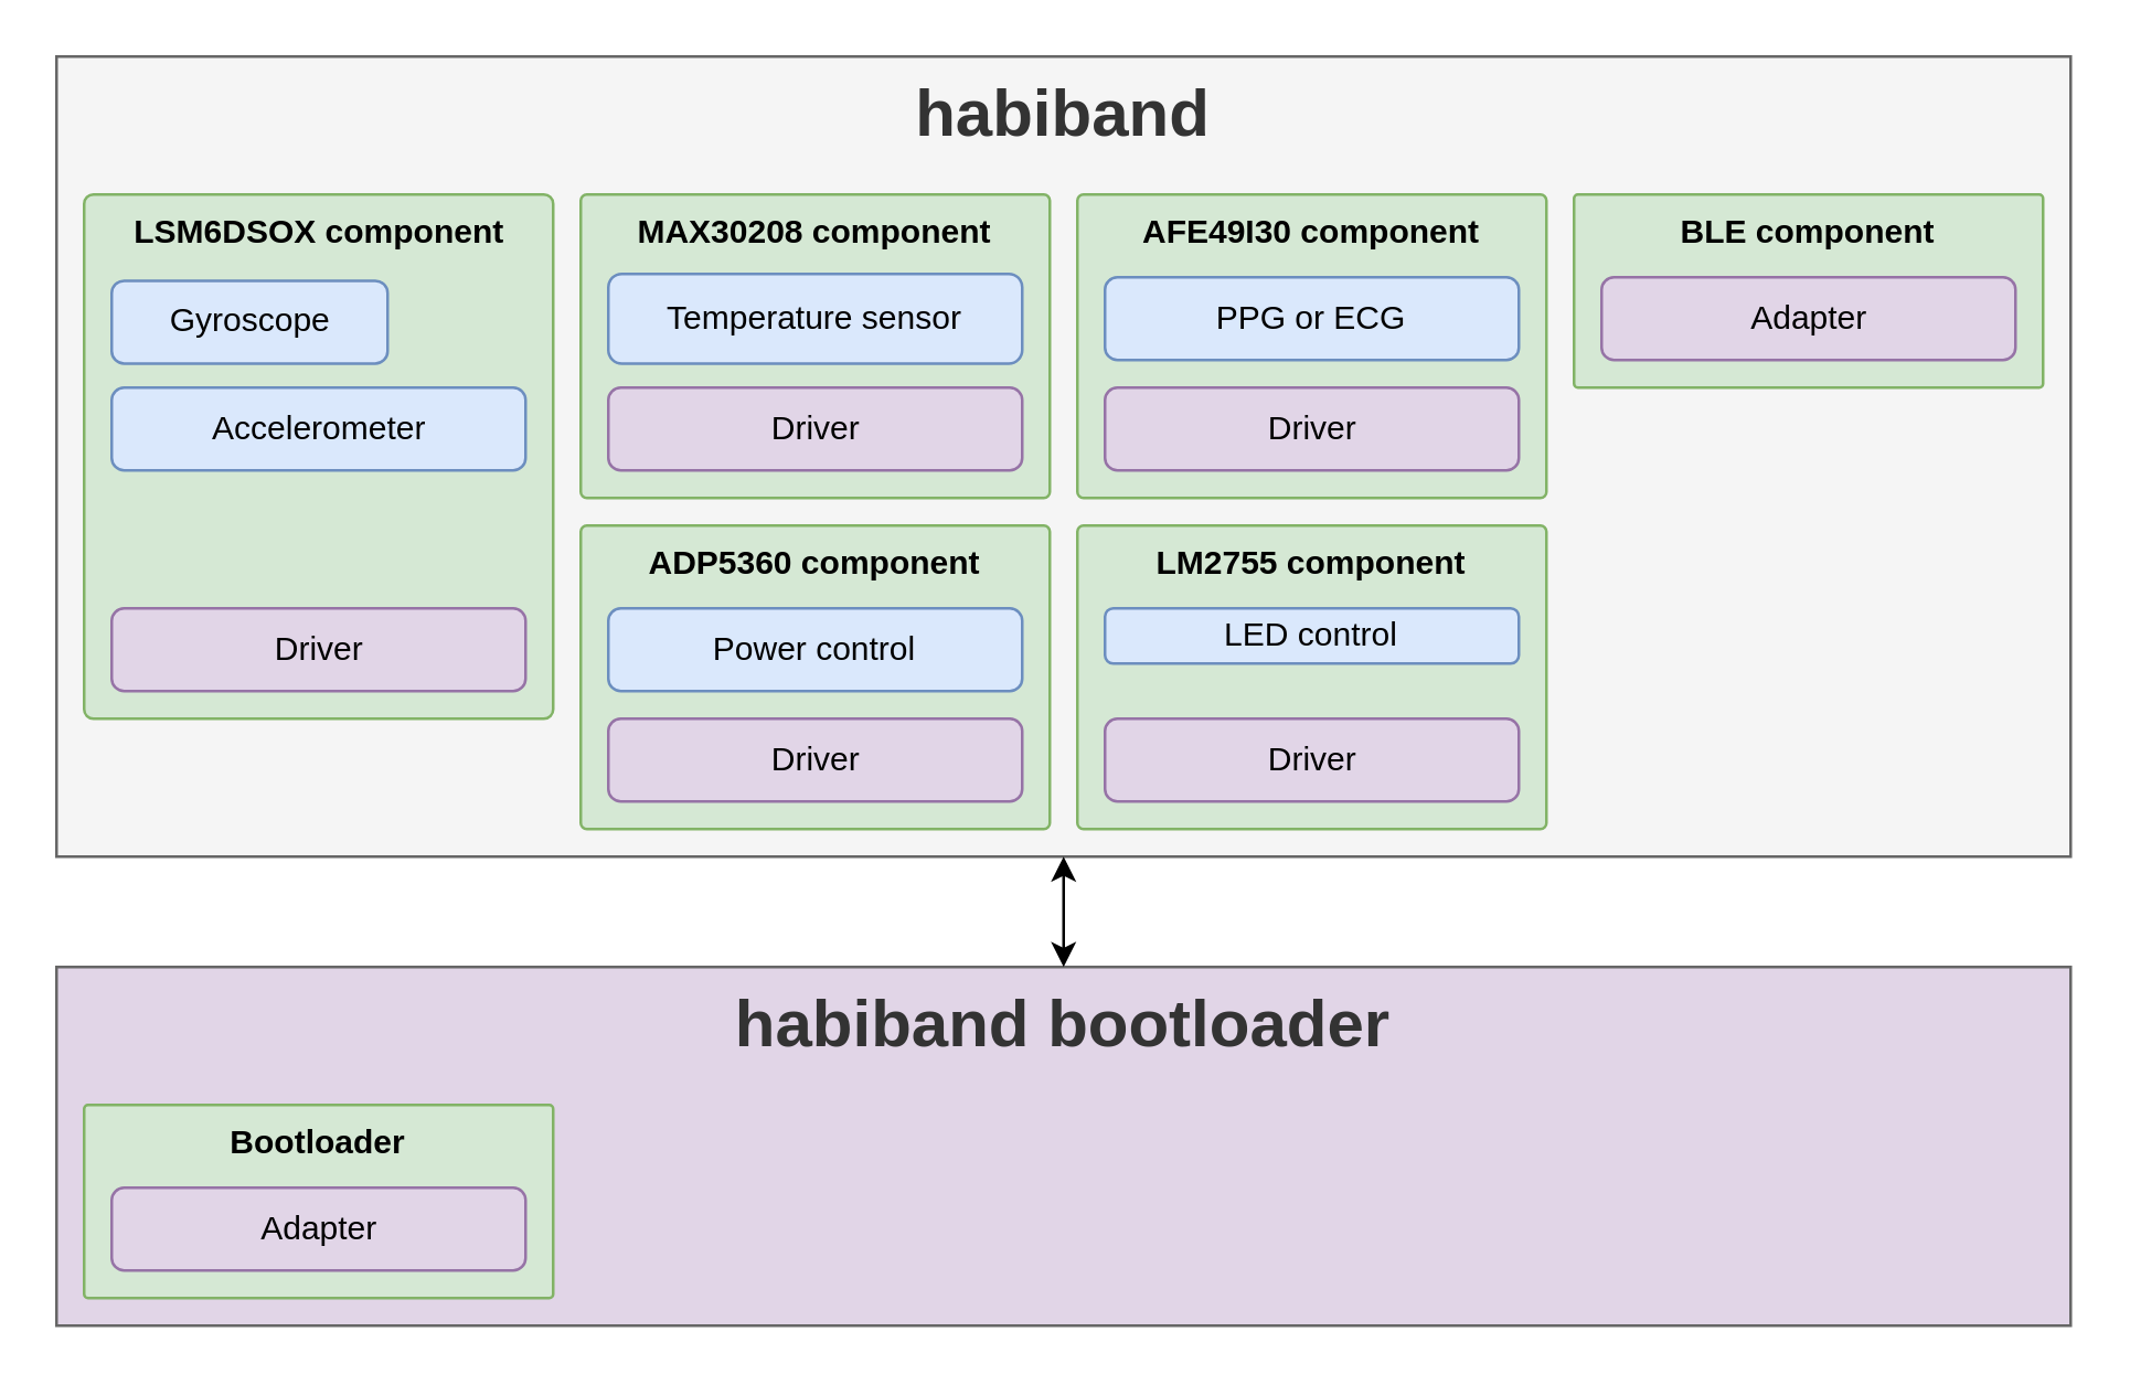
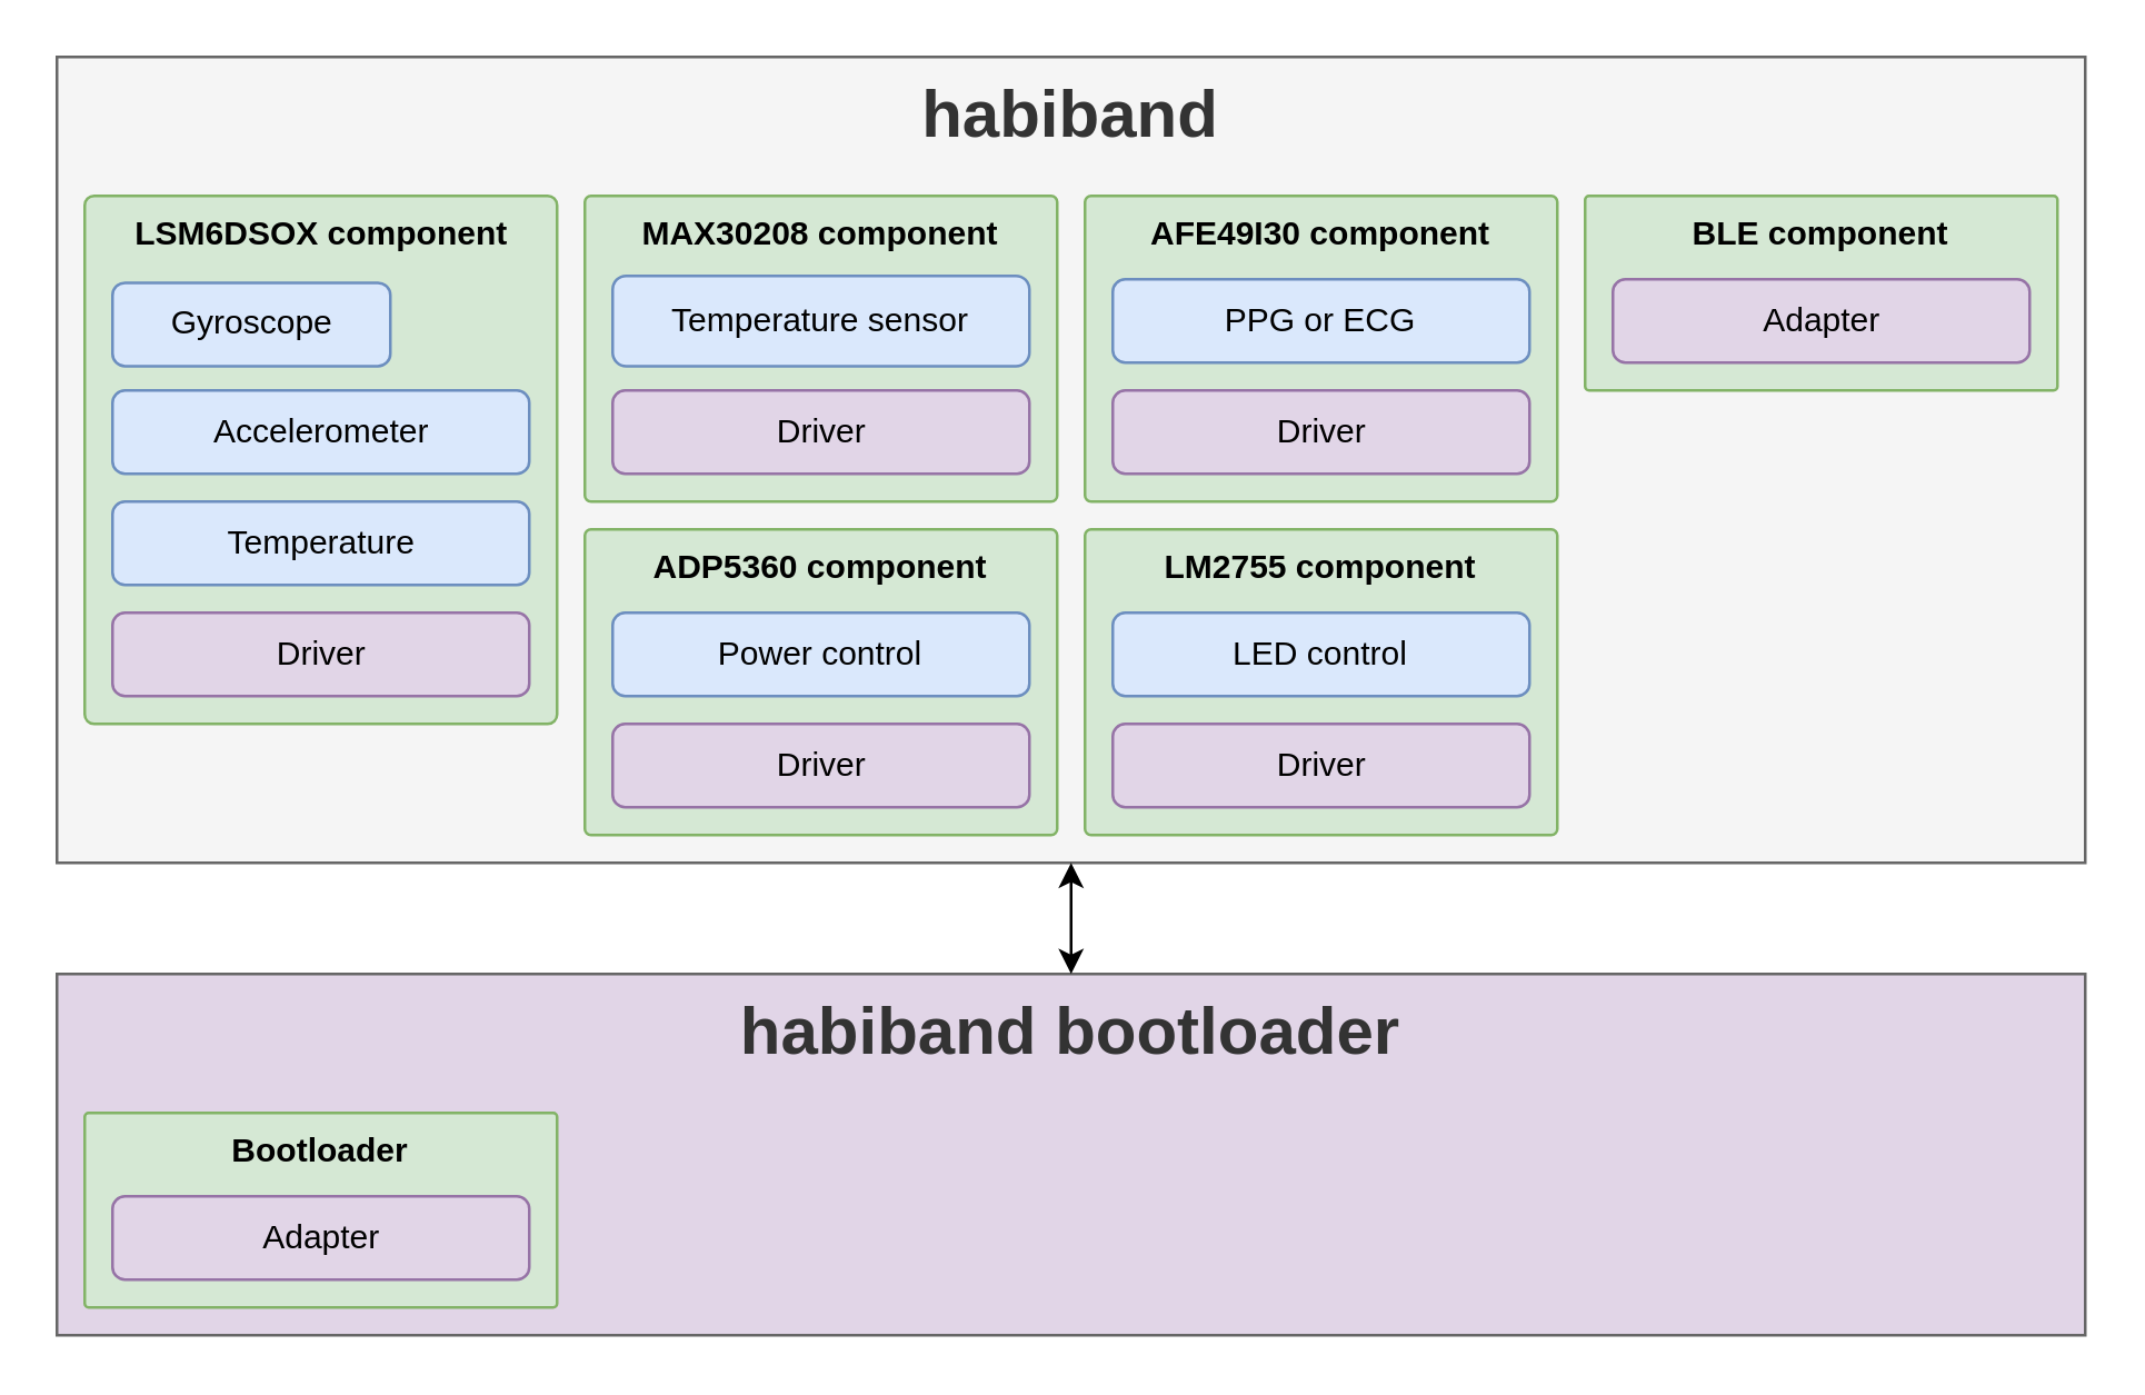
+ <mxCell id="11" value="Temperature" style="rounded=1;html=1;fontSize=12;fillColor=#dae8fc;strokeColor=#6c8ebf;" parent="1" vertex="1"><mxGeometry x="40" y="180" width="150" height="30" as="geometry" /></mxCell>
- <mxCell id="15" value="LED control" style="rounded=1;whiteSpace=wrap;html=1;fontSize=12;fillColor=#dae8fc;strokeColor=#6c8ebf;" parent="1" vertex="1"><mxGeometry x="400" y="220" width="150" height="20" as="geometry" /></mxCell>
+ <mxCell id="15" value="LED control" style="rounded=1;whiteSpace=wrap;html=1;fontSize=12;fillColor=#dae8fc;strokeColor=#6c8ebf;" parent="1" vertex="1"><mxGeometry x="400" y="220" width="150" height="30" as="geometry" /></mxCell>
